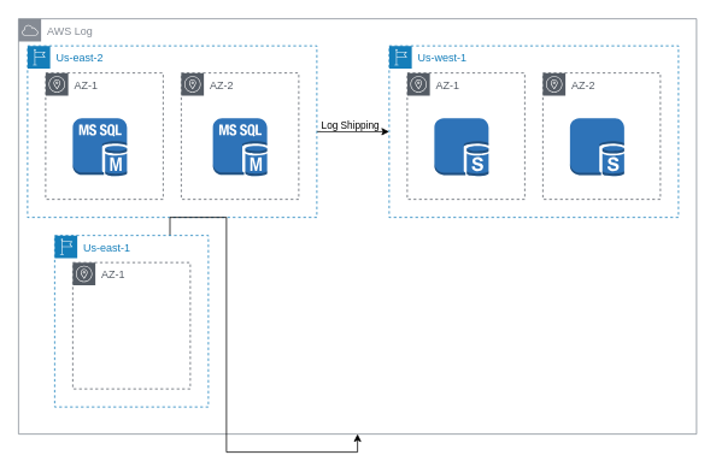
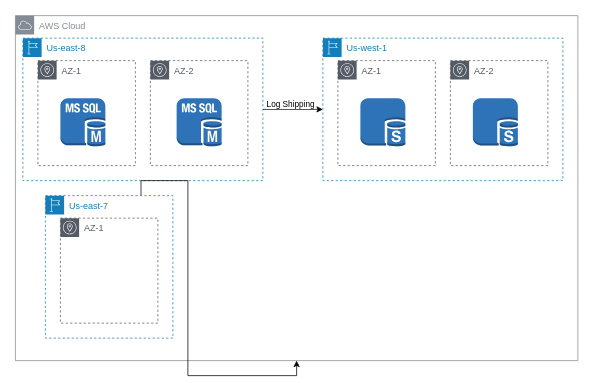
- <mxCell id="2" value="AWS Log" style="sketch=0;outlineConnect=0;gradientColor=none;html=1;whiteSpace=wrap;fontSize=12;fontStyle=0;shape=mxgraph.aws4.group;grIcon=mxgraph.aws4.group_aws_cloud;strokeColor=#858B94;fillColor=none;verticalAlign=top;align=left;spacingLeft=30;fontColor=#858B94;dashed=0;" vertex="1" parent="1"><mxGeometry x="20" y="20" width="750" height="460" as="geometry" /></mxCell>
+ <mxCell id="2" value="AWS Cloud" style="sketch=0;outlineConnect=0;gradientColor=none;html=1;whiteSpace=wrap;fontSize=12;fontStyle=0;shape=mxgraph.aws4.group;grIcon=mxgraph.aws4.group_aws_cloud;strokeColor=#858B94;fillColor=none;verticalAlign=top;align=left;spacingLeft=30;fontColor=#858B94;dashed=0;" vertex="1" parent="1"><mxGeometry x="20" y="20" width="750" height="460" as="geometry" /></mxCell>
- <mxCell id="10" value="Us-east-2" style="points=[[0,0],[0.25,0],[0.5,0],[0.75,0],[1,0],[1,0.25],[1,0.5],[1,0.75],[1,1],[0.75,1],[0.5,1],[0.25,1],[0,1],[0,0.75],[0,0.5],[0,0.25]];outlineConnect=0;gradientColor=none;html=1;whiteSpace=wrap;fontSize=12;fontStyle=0;shape=mxgraph.aws4.group;grIcon=mxgraph.aws4.group_region;strokeColor=#147EBA;fillColor=none;verticalAlign=top;align=left;spacingLeft=30;fontColor=#147EBA;dashed=1;" vertex="1" parent="1"><mxGeometry x="30" y="50" width="320" height="190" as="geometry" /></mxCell>
+ <mxCell id="10" value="Us-east-8" style="points=[[0,0],[0.25,0],[0.5,0],[0.75,0],[1,0],[1,0.25],[1,0.5],[1,0.75],[1,1],[0.75,1],[0.5,1],[0.25,1],[0,1],[0,0.75],[0,0.5],[0,0.25]];outlineConnect=0;gradientColor=none;html=1;whiteSpace=wrap;fontSize=12;fontStyle=0;shape=mxgraph.aws4.group;grIcon=mxgraph.aws4.group_region;strokeColor=#147EBA;fillColor=none;verticalAlign=top;align=left;spacingLeft=30;fontColor=#147EBA;dashed=1;" vertex="1" parent="1"><mxGeometry x="30" y="50" width="320" height="190" as="geometry" /></mxCell>
- <mxCell id="16" value="Us-east-1" style="points=[[0,0],[0.25,0],[0.5,0],[0.75,0],[1,0],[1,0.25],[1,0.5],[1,0.75],[1,1],[0.75,1],[0.5,1],[0.25,1],[0,1],[0,0.75],[0,0.5],[0,0.25]];outlineConnect=0;gradientColor=none;html=1;whiteSpace=wrap;fontSize=12;fontStyle=0;shape=mxgraph.aws4.group;grIcon=mxgraph.aws4.group_region;strokeColor=#147EBA;fillColor=none;verticalAlign=top;align=left;spacingLeft=30;fontColor=#147EBA;dashed=1;" vertex="1" parent="1"><mxGeometry x="60" y="260" width="170" height="190" as="geometry" /></mxCell>
+ <mxCell id="16" value="Us-east-7" style="points=[[0,0],[0.25,0],[0.5,0],[0.75,0],[1,0],[1,0.25],[1,0.5],[1,0.75],[1,1],[0.75,1],[0.5,1],[0.25,1],[0,1],[0,0.75],[0,0.5],[0,0.25]];outlineConnect=0;gradientColor=none;html=1;whiteSpace=wrap;fontSize=12;fontStyle=0;shape=mxgraph.aws4.group;grIcon=mxgraph.aws4.group_region;strokeColor=#147EBA;fillColor=none;verticalAlign=top;align=left;spacingLeft=30;fontColor=#147EBA;dashed=1;" vertex="1" parent="1"><mxGeometry x="60" y="260" width="170" height="190" as="geometry" /></mxCell>
